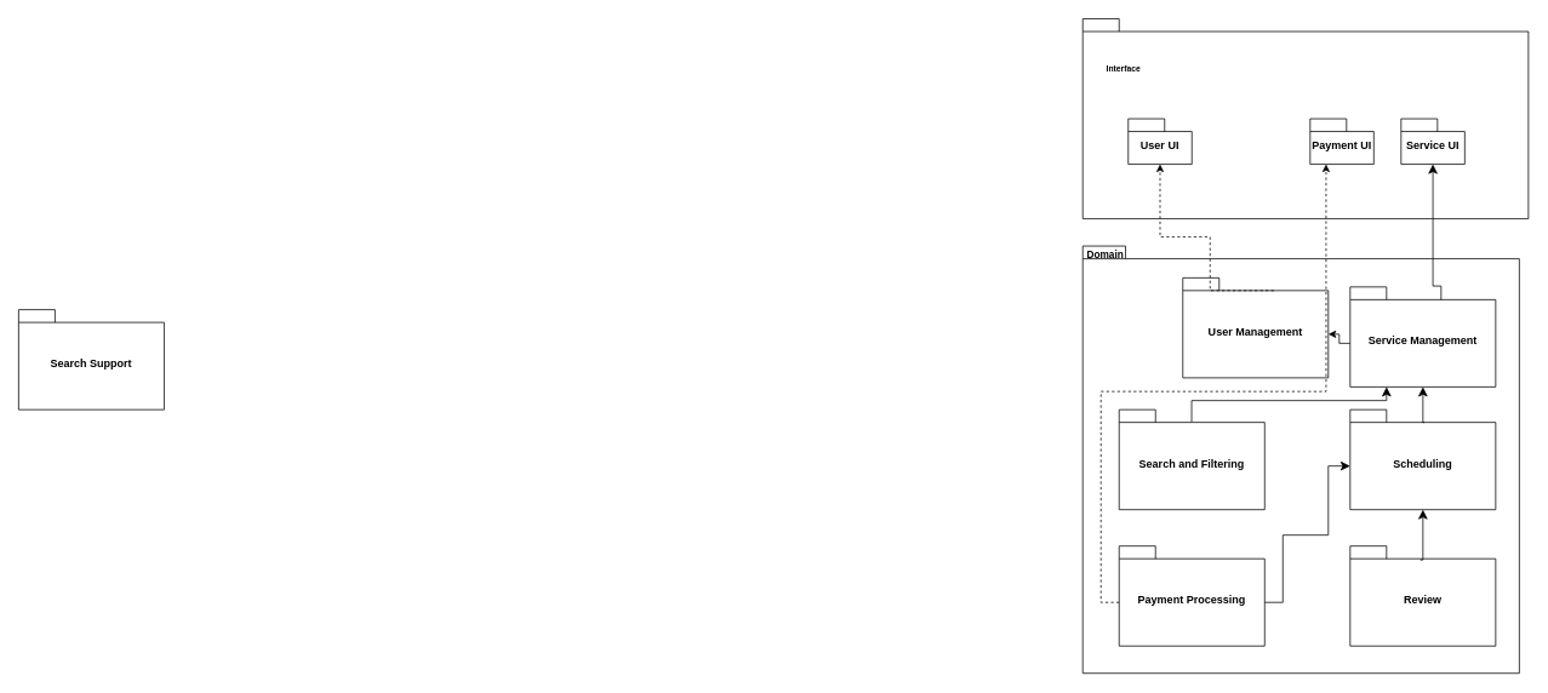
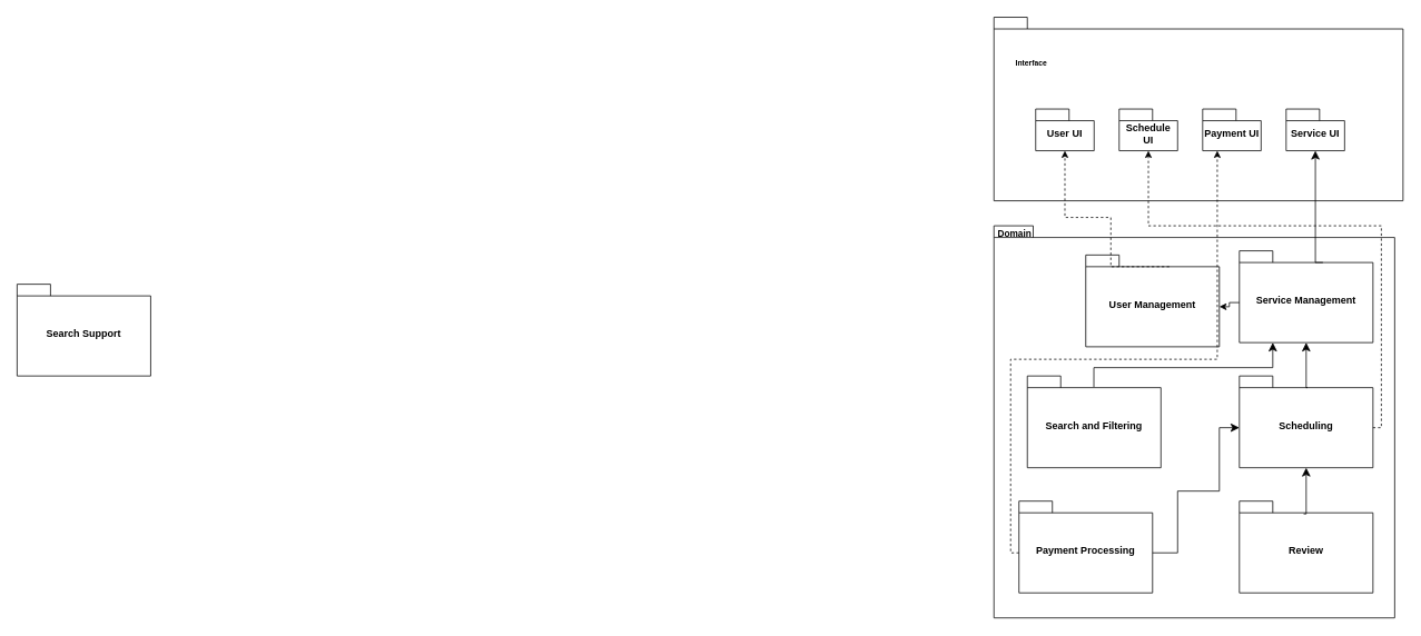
+ <mxCell id="19" value="Schedule UI" style="shape=folder;fontStyle=1;spacingTop=10;tabWidth=40;tabHeight=14;tabPosition=left;html=1;whiteSpace=wrap;" vertex="1" parent="1"><mxGeometry x="1340" y="130" width="70" height="50" as="geometry" /></mxCell>
- <mxCell id="4" value="Service Management" style="shape=folder;fontStyle=1;spacingTop=10;tabWidth=40;tabHeight=14;tabPosition=left;html=1;whiteSpace=wrap;" vertex="1" parent="1"><mxGeometry x="1484" y="315" width="160" height="110" as="geometry" /></mxCell>
+ <mxCell id="4" value="Service Management" style="shape=folder;fontStyle=1;spacingTop=10;tabWidth=40;tabHeight=14;tabPosition=left;html=1;whiteSpace=wrap;" vertex="1" parent="1"><mxGeometry x="1484" y="300" width="160" height="110" as="geometry" /></mxCell>
+ <mxCell id="25" value="" style="endArrow=classic;html=1;rounded=0;edgeStyle=orthogonalEdgeStyle;exitX=0;exitY=0;exitDx=160;exitDy=62;exitPerimeter=0;dashed=1;" edge="1" parent="1" source="6" target="19"><mxGeometry width="50" height="50" relative="1" as="geometry"><mxPoint x="1440" y="410" as="sourcePoint" /><mxPoint x="1490" y="360" as="targetPoint" /><Array as="points"><mxPoint x="1654" y="512" /><mxPoint x="1654" y="270" /><mxPoint x="1375" y="270" /></Array></mxGeometry></mxCell>
- <mxCell id="7" value="Payment Processing" style="shape=folder;fontStyle=1;spacingTop=10;tabWidth=40;tabHeight=14;tabPosition=left;html=1;whiteSpace=wrap;" vertex="1" parent="1"><mxGeometry x="1230" y="600" width="160" height="110" as="geometry" /></mxCell>
+ <mxCell id="7" value="Payment Processing" style="shape=folder;fontStyle=1;spacingTop=10;tabWidth=40;tabHeight=14;tabPosition=left;html=1;whiteSpace=wrap;" vertex="1" parent="1"><mxGeometry x="1220" y="600" width="160" height="110" as="geometry" /></mxCell>
